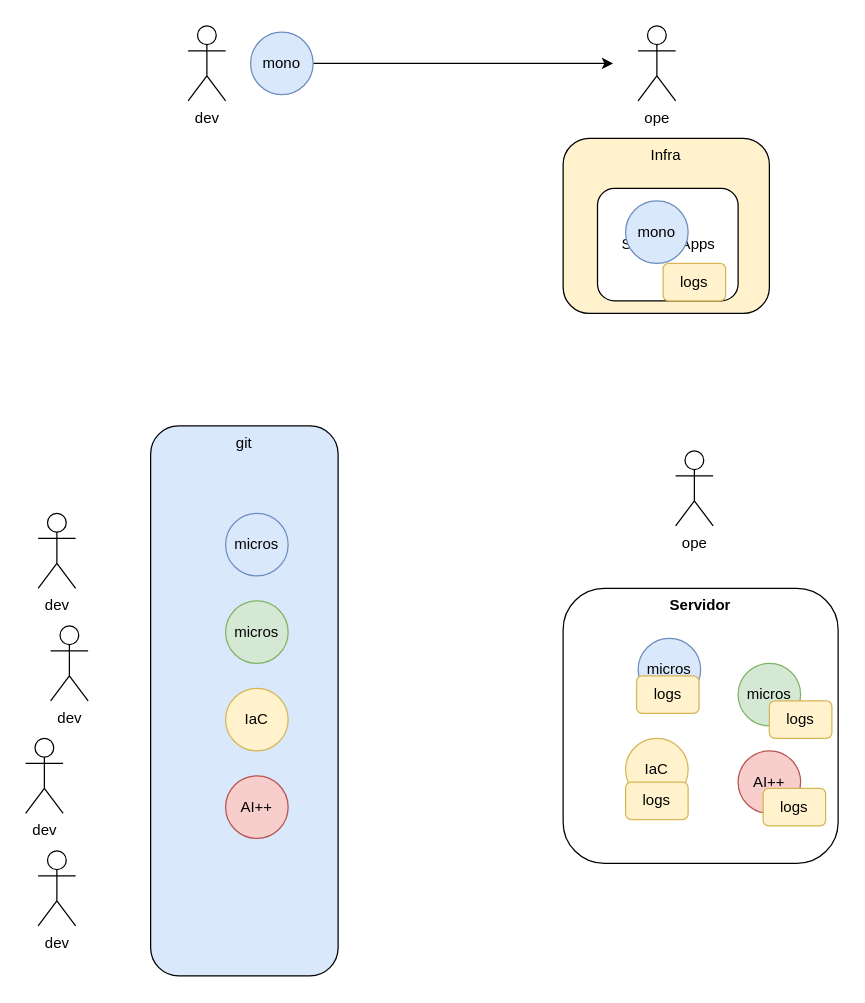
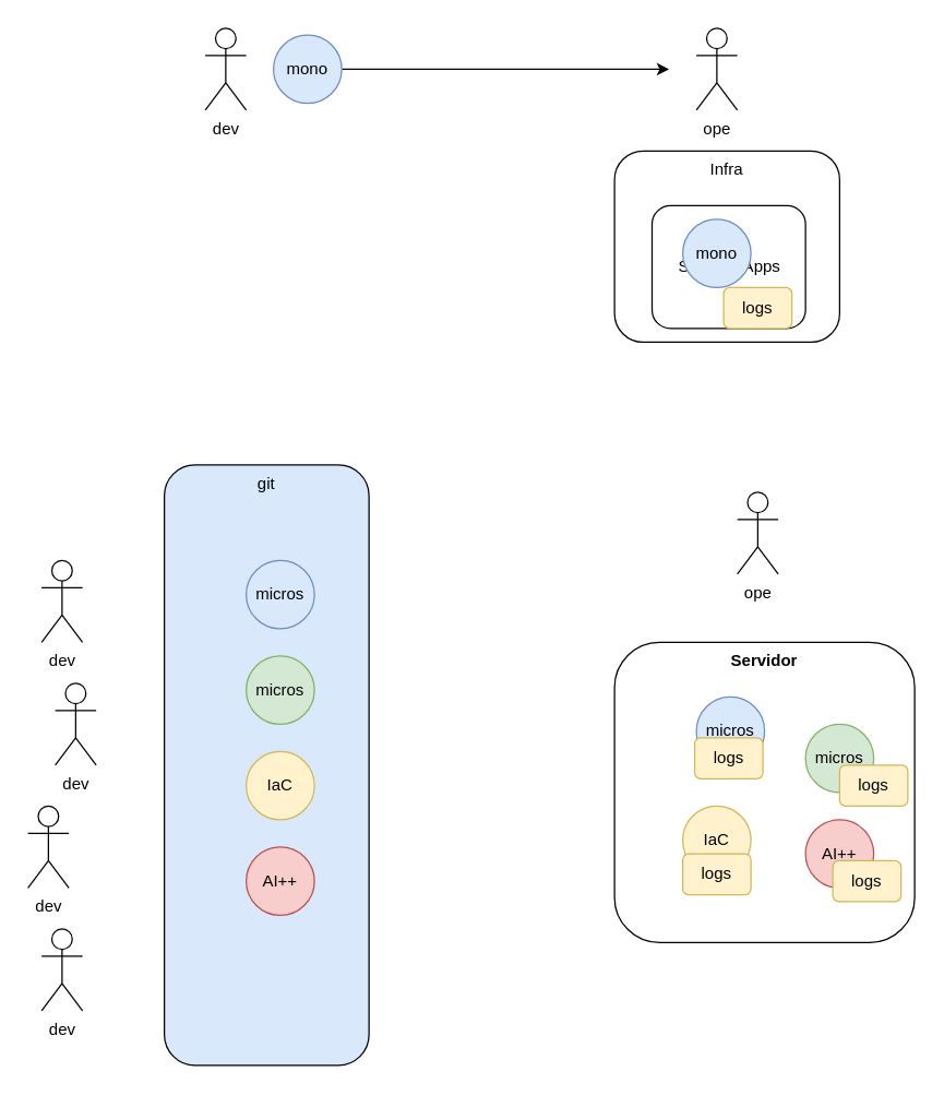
- <mxCell id="21" value="Infra" style="rounded=1;whiteSpace=wrap;html=1;verticalAlign=top;fillColor=#fff2cc;" parent="1" vertex="1"><mxGeometry x="450" y="110" width="165" height="140" as="geometry" /></mxCell>
+ <mxCell id="21" value="Infra" style="rounded=1;whiteSpace=wrap;html=1;verticalAlign=top;" parent="1" vertex="1"><mxGeometry x="450" y="110" width="165" height="140" as="geometry" /></mxCell>
